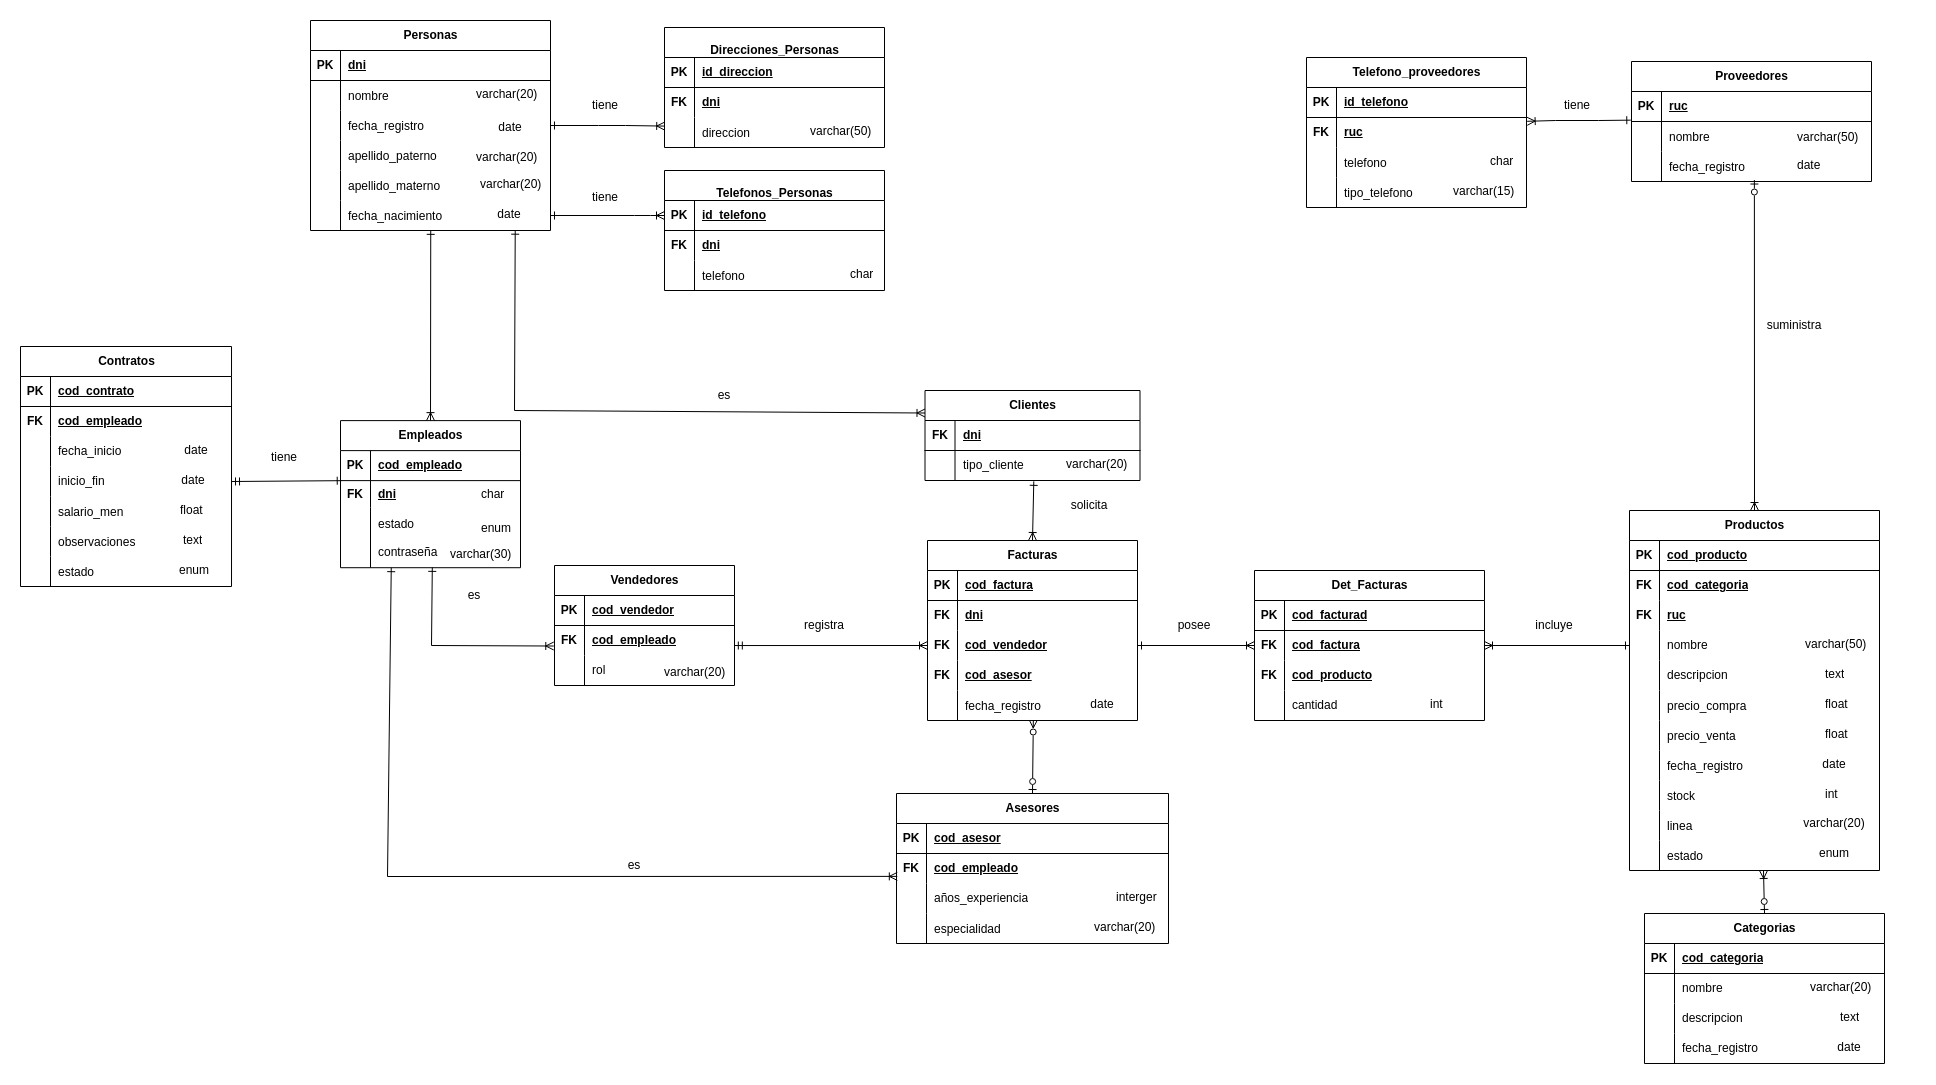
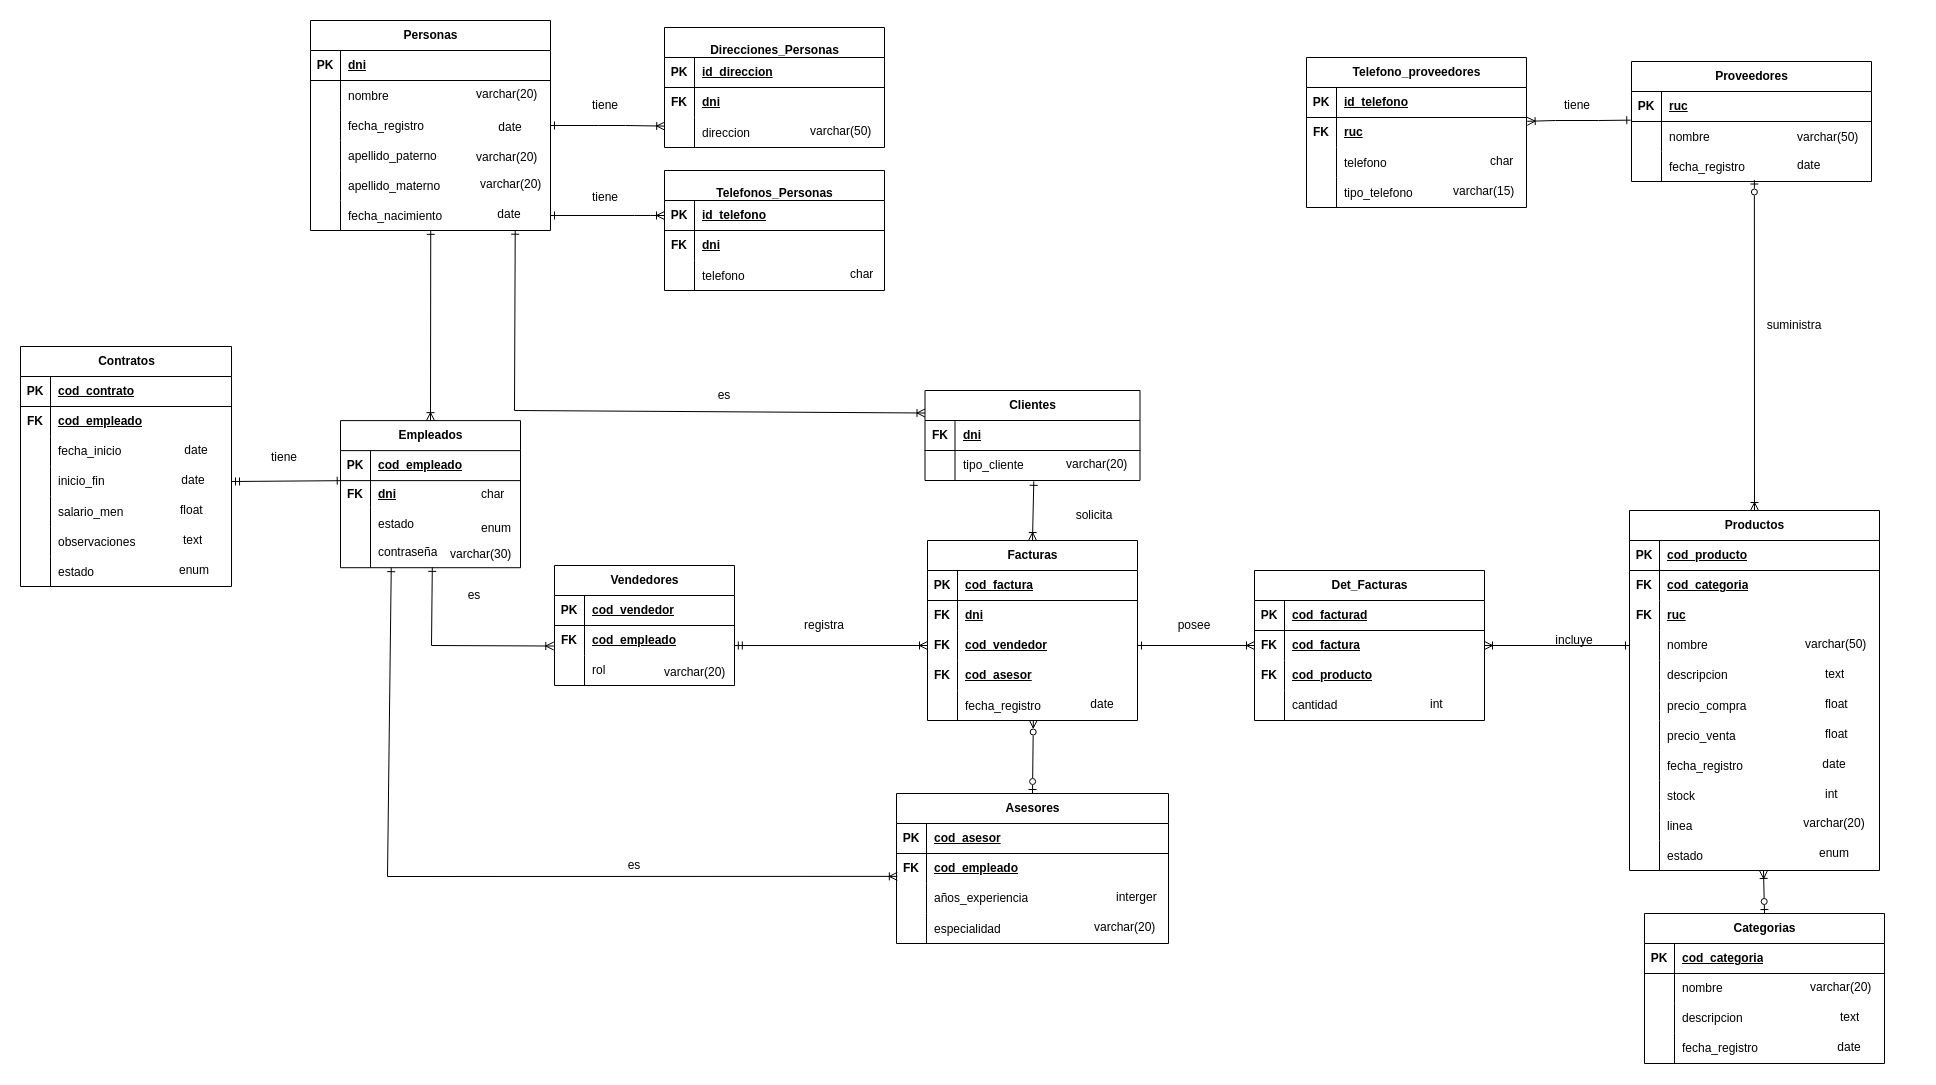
- <mxCell id="179" value="solicita" style="text;html=1;align=center;verticalAlign=middle;whiteSpace=wrap;rounded=0;" parent="1" vertex="1"><mxGeometry x="1059" y="490" width="60" height="30" as="geometry" /></mxCell>
+ <mxCell id="179" value="solicita" style="text;html=1;align=center;verticalAlign=middle;whiteSpace=wrap;rounded=0;" parent="1" vertex="1"><mxGeometry x="1064" y="500" width="60" height="30" as="geometry" /></mxCell>
- <mxCell id="115" value="incluye" style="text;html=1;align=center;verticalAlign=middle;whiteSpace=wrap;rounded=0;" parent="1" vertex="1"><mxGeometry x="1524" y="610" width="60" height="30" as="geometry" /></mxCell>
+ <mxCell id="115" value="incluye" style="text;html=1;align=center;verticalAlign=middle;whiteSpace=wrap;rounded=0;" parent="1" vertex="1"><mxGeometry x="1544" y="625" width="60" height="30" as="geometry" /></mxCell>
